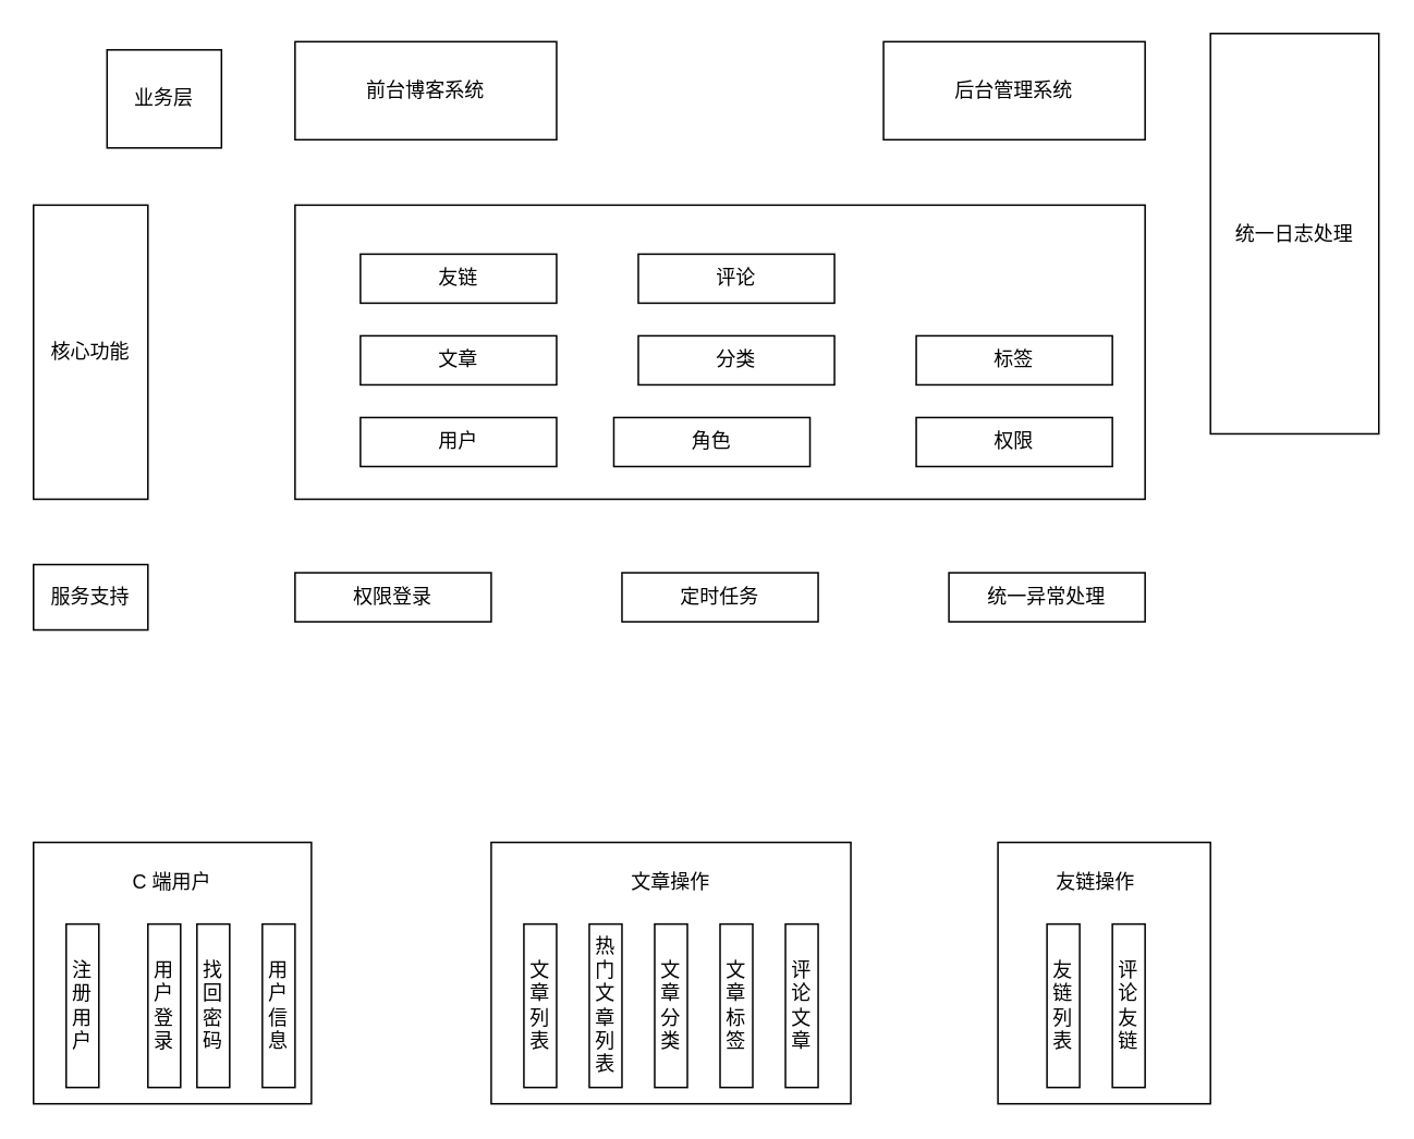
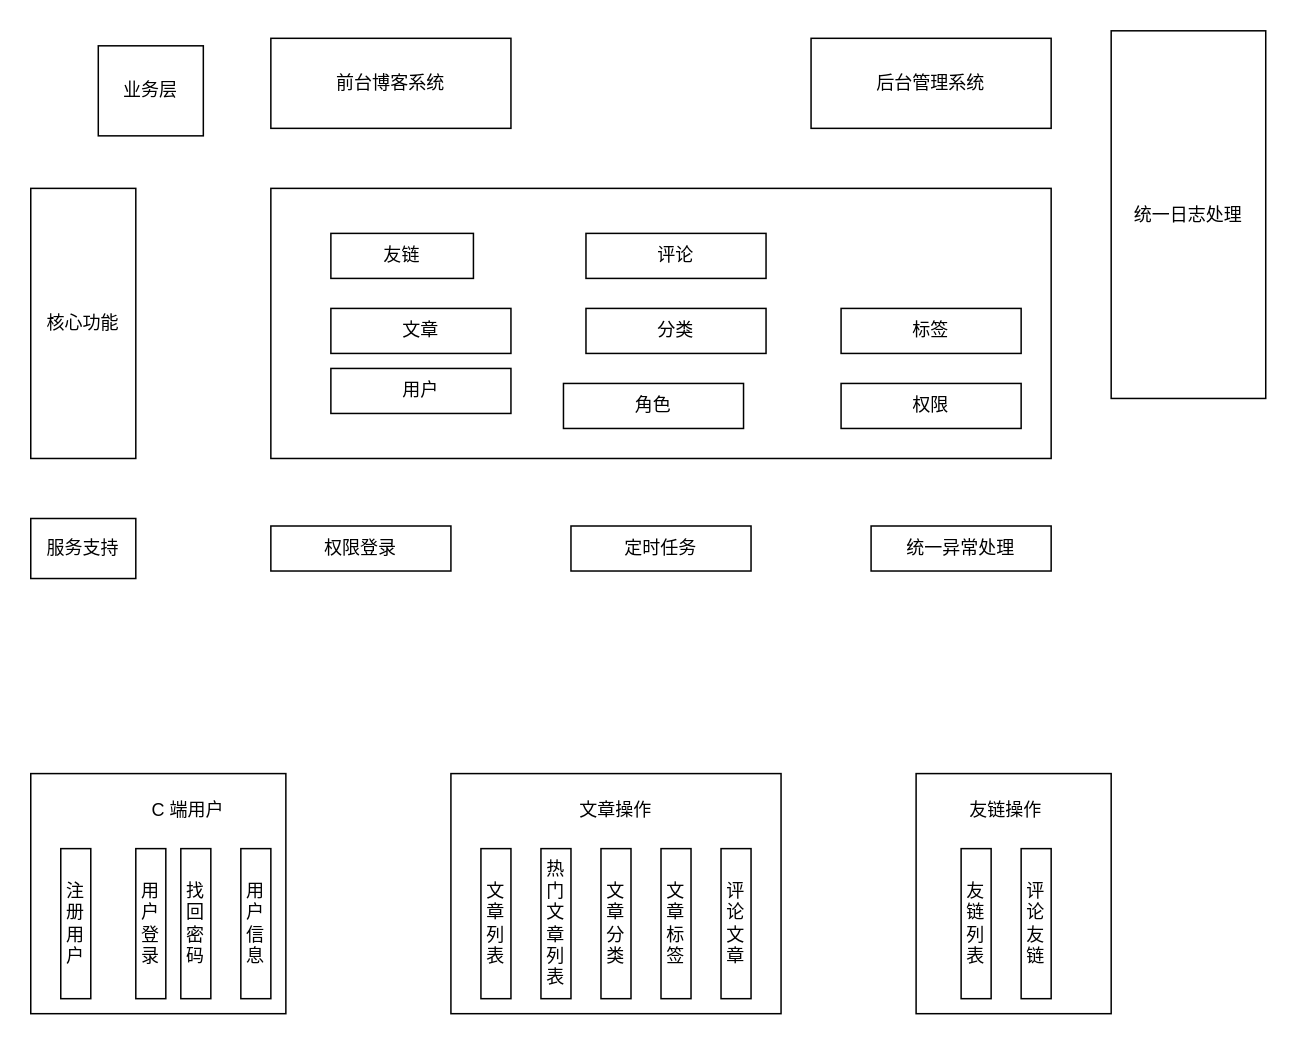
- <mxCell id="12" value="友链" style="rounded=0;whiteSpace=wrap;html=1;" vertex="1" parent="1"><mxGeometry x="220" y="155" width="120" height="30" as="geometry" /></mxCell>
+ <mxCell id="12" value="友链" style="rounded=0;whiteSpace=wrap;html=1;" vertex="1" parent="1"><mxGeometry x="220" y="155" width="95" height="30" as="geometry" /></mxCell>
- <mxCell id="6" value="用户" style="rounded=0;whiteSpace=wrap;html=1;" vertex="1" parent="1"><mxGeometry x="220" y="255" width="120" height="30" as="geometry" /></mxCell>
+ <mxCell id="6" value="用户" style="rounded=0;whiteSpace=wrap;html=1;" vertex="1" parent="1"><mxGeometry x="220" y="245" width="120" height="30" as="geometry" /></mxCell>
- <mxCell id="27" value="C 端用户" style="text;html=1;strokeColor=none;fillColor=none;align=center;verticalAlign=middle;whiteSpace=wrap;rounded=0;" vertex="1" parent="1"><mxGeometry x="75" y="525" width="60" height="30" as="geometry" /></mxCell>
+ <mxCell id="27" value="C 端用户" style="text;html=1;strokeColor=none;fillColor=none;align=center;verticalAlign=middle;whiteSpace=wrap;rounded=0;" vertex="1" parent="1"><mxGeometry x="95" y="525" width="60" height="30" as="geometry" /></mxCell>
